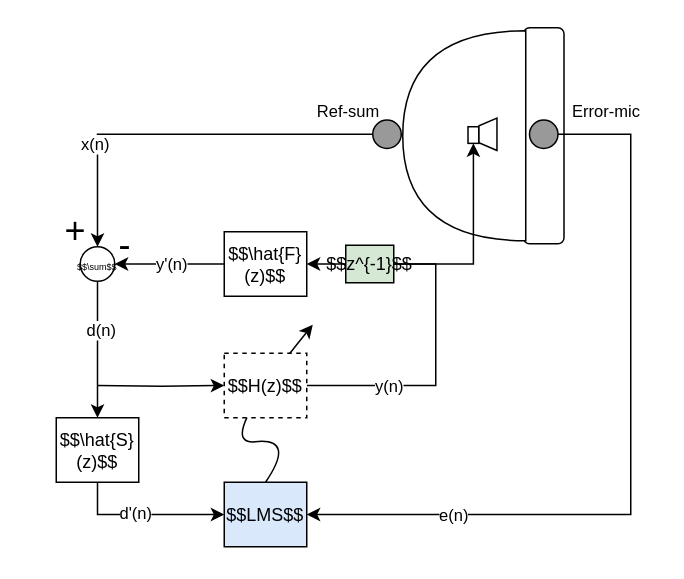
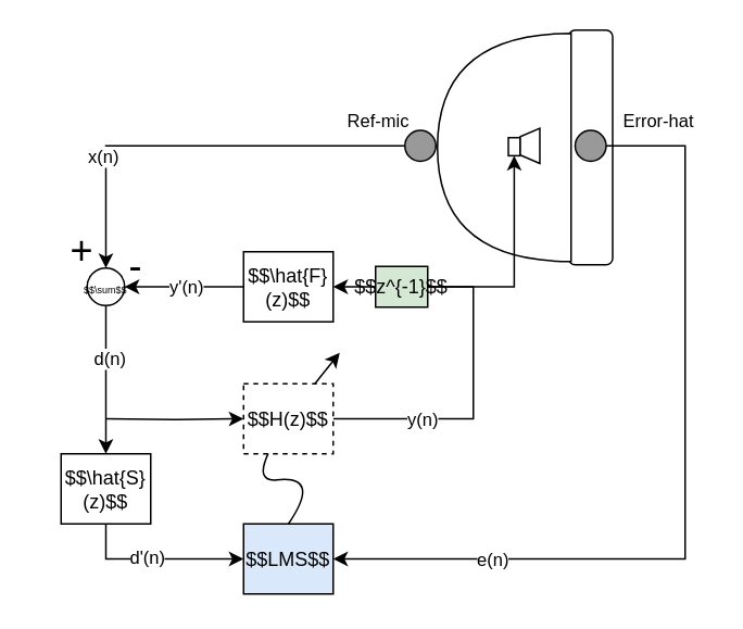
- <mxCell id="30" value="&lt;span style=&quot;font-size: 11px&quot;&gt;Ref-sum&lt;/span&gt;" style="text;html=1;strokeColor=none;fillColor=none;align=center;verticalAlign=middle;whiteSpace=wrap;rounded=0;fontSize=6;" parent="1" vertex="1"><mxGeometry x="202" y="59" width="60" height="30" as="geometry" /></mxCell>
+ <mxCell id="30" value="&lt;span style=&quot;font-size: 11px&quot;&gt;Ref-mic&lt;/span&gt;" style="text;html=1;strokeColor=none;fillColor=none;align=center;verticalAlign=middle;whiteSpace=wrap;rounded=0;fontSize=6;" parent="1" vertex="1"><mxGeometry x="202" y="59" width="60" height="30" as="geometry" /></mxCell>
- <mxCell id="31" value="&lt;span style=&quot;font-size: 11px&quot;&gt;Error-mic&lt;/span&gt;" style="text;html=1;strokeColor=none;fillColor=none;align=center;verticalAlign=middle;whiteSpace=wrap;rounded=0;fontSize=6;" parent="1" vertex="1"><mxGeometry x="374" y="59" width="60" height="30" as="geometry" /></mxCell>
+ <mxCell id="31" value="&lt;span style=&quot;font-size: 11px&quot;&gt;Error-hat&lt;/span&gt;" style="text;html=1;strokeColor=none;fillColor=none;align=center;verticalAlign=middle;whiteSpace=wrap;rounded=0;fontSize=6;" parent="1" vertex="1"><mxGeometry x="374" y="59" width="60" height="30" as="geometry" /></mxCell>
